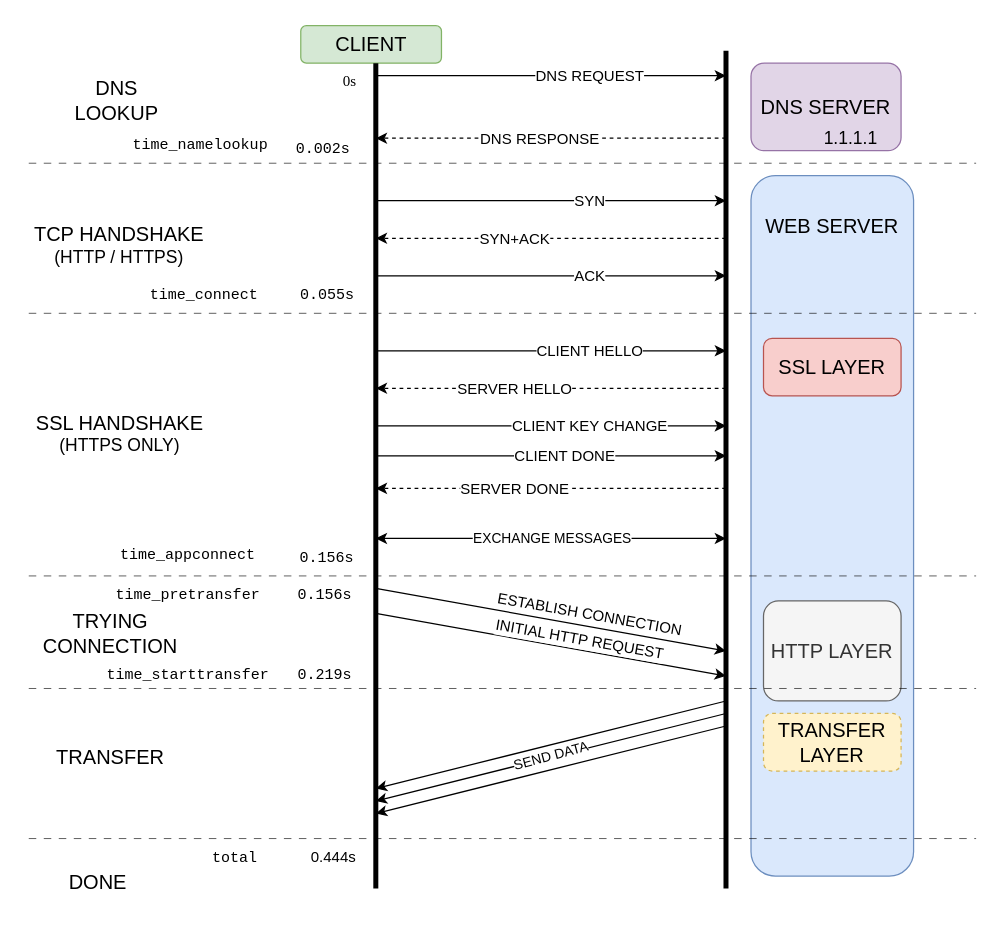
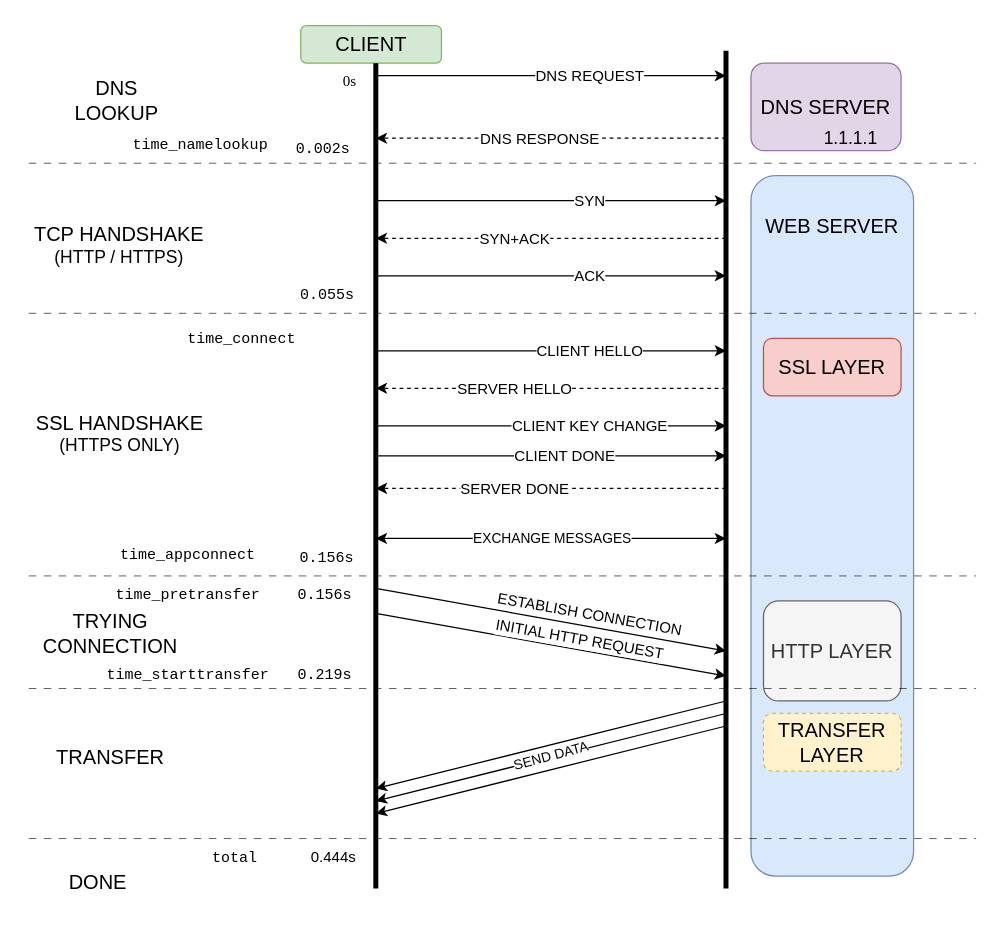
- <mxCell id="54" value="&lt;font face=&quot;Courier New&quot;&gt;time_connect&lt;/font&gt;" style="text;html=1;strokeColor=none;fillColor=none;align=center;verticalAlign=middle;whiteSpace=wrap;rounded=0;" parent="1" vertex="1"><mxGeometry x="107.5" y="222.5" width="110" height="25" as="geometry" /></mxCell>
+ <mxCell id="54" value="&lt;font face=&quot;Courier New&quot;&gt;time_connect&lt;/font&gt;" style="text;html=1;strokeColor=none;fillColor=none;align=center;verticalAlign=middle;whiteSpace=wrap;rounded=0;" parent="1" vertex="1"><mxGeometry x="137.5" y="257.5" width="110" height="25" as="geometry" /></mxCell>
